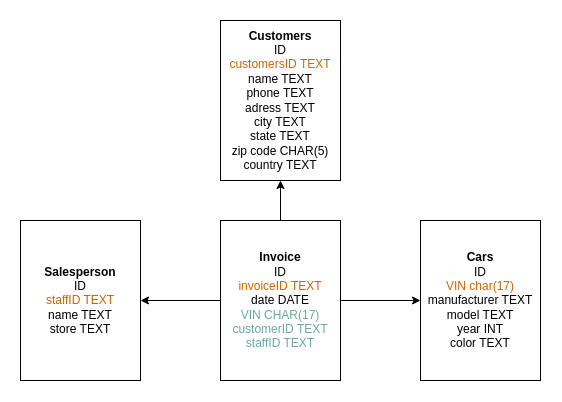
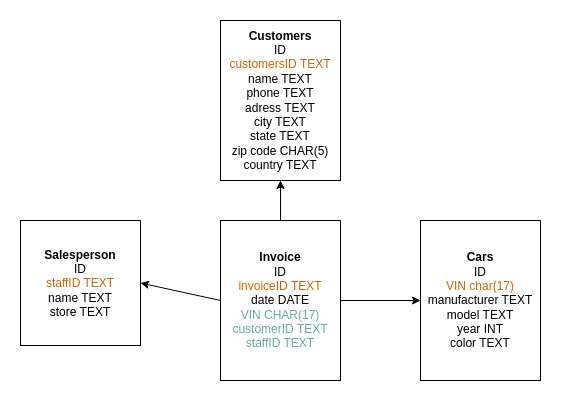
- <mxCell id="4" value="&lt;b&gt;Salesperson&lt;br&gt;&lt;/b&gt;ID&lt;br&gt;&lt;font color=&quot;#cc6600&quot;&gt;staffID TEXT&lt;/font&gt;&lt;br&gt;name TEXT&lt;br&gt;store TEXT" style="rounded=0;whiteSpace=wrap;html=1;" vertex="1" parent="1"><mxGeometry x="20" y="220" width="120" height="160" as="geometry" /></mxCell>
+ <mxCell id="4" value="&lt;b&gt;Salesperson&lt;br&gt;&lt;/b&gt;ID&lt;br&gt;&lt;font color=&quot;#cc6600&quot;&gt;staffID TEXT&lt;/font&gt;&lt;br&gt;name TEXT&lt;br&gt;store TEXT" style="rounded=0;whiteSpace=wrap;html=1;" vertex="1" parent="1"><mxGeometry x="20" y="220" width="120" height="125" as="geometry" /></mxCell>
